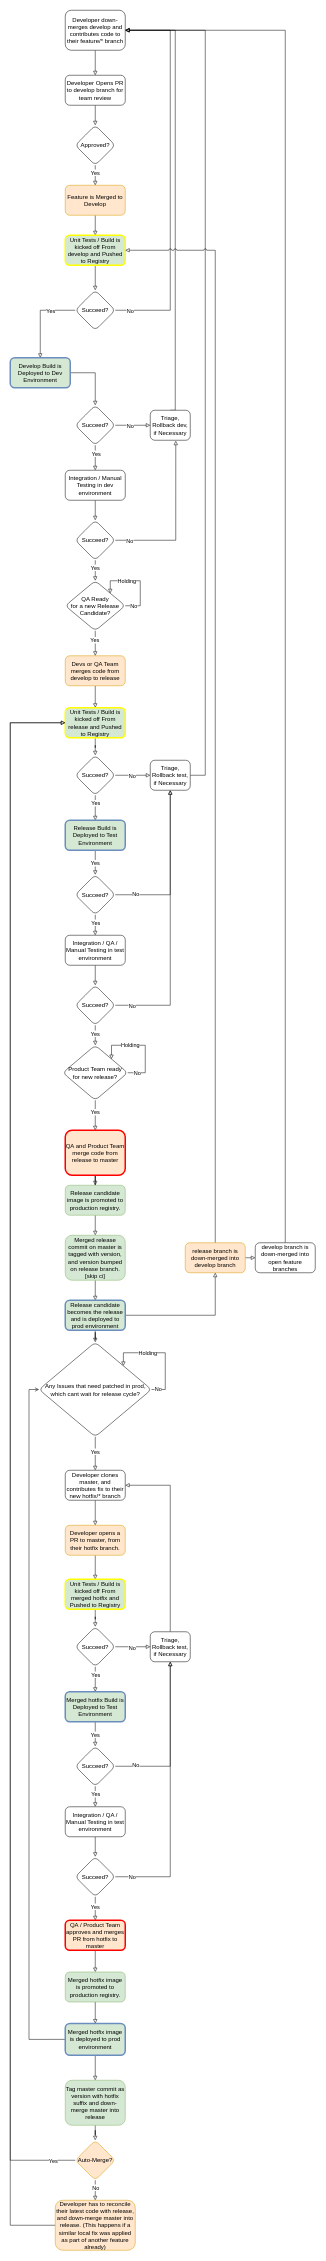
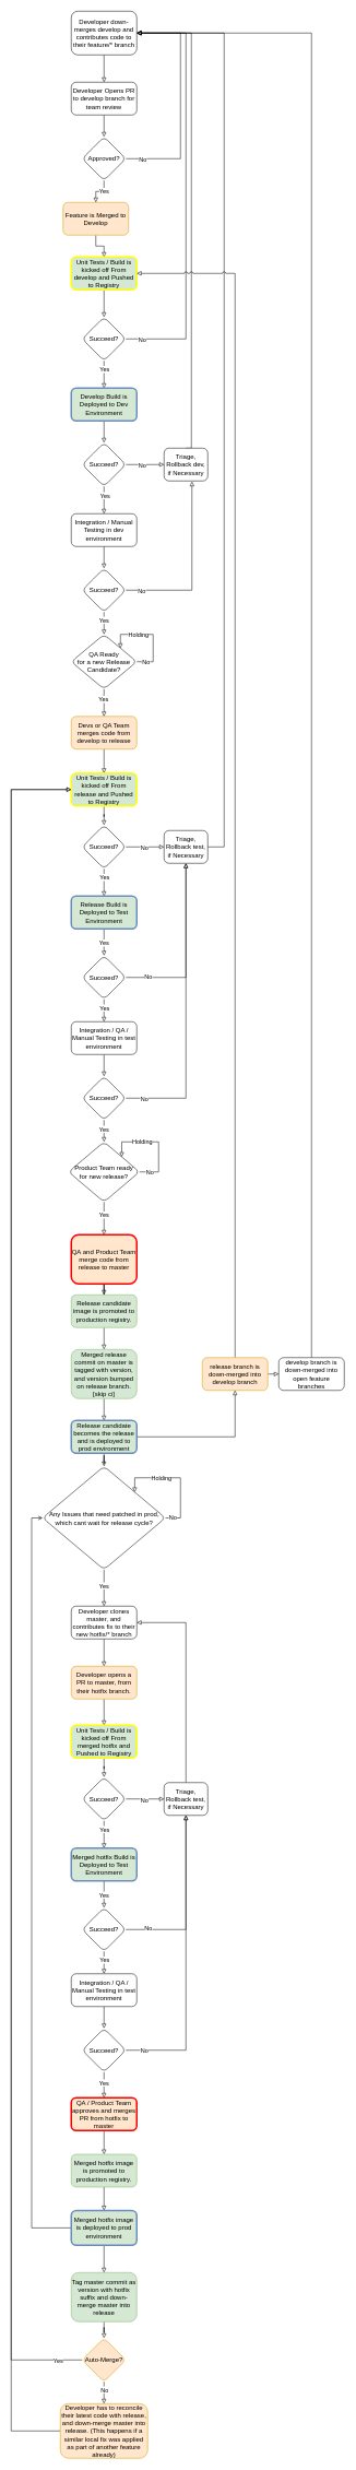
+ <mxCell id="10" style="edgeStyle=orthogonalEdgeStyle;rounded=0;orthogonalLoop=1;jettySize=auto;html=1;exitX=1;exitY=0.5;exitDx=0;exitDy=0;entryX=1;entryY=0.5;entryDx=0;entryDy=0;endArrow=block;endFill=0;" edge="1" parent="1" source="12" target="5"><mxGeometry relative="1" as="geometry"><Array as="points"><mxPoint x="330" y="290" /><mxPoint x="330" y="60" /></Array></mxGeometry></mxCell>
+ <mxCell id="11" value="No" style="edgeLabel;html=1;align=center;verticalAlign=middle;resizable=0;points=[];" vertex="1" connectable="0" parent="10"><mxGeometry x="-0.698" relative="1" as="geometry"><mxPoint x="-32" as="offset" /></mxGeometry></mxCell>
- <mxCell id="7" value="Feature is Merged to Develop" style="rounded=1;whiteSpace=wrap;html=1;fontSize=12;glass=0;strokeWidth=1;shadow=0;fillColor=#ffe6cc;strokeColor=#d79b00;" vertex="1" parent="1"><mxGeometry x="130" y="370" width="120" height="60" as="geometry" /></mxCell>
+ <mxCell id="7" value="Feature is Merged to Develop" style="rounded=1;whiteSpace=wrap;html=1;fontSize=12;glass=0;strokeWidth=1;shadow=0;fillColor=#ffe6cc;strokeColor=#d79b00;" vertex="1" parent="1"><mxGeometry x="115" y="370" width="120" height="60" as="geometry" /></mxCell>
- <mxCell id="21" value="Develop Build is Deployed to Dev Environment" style="whiteSpace=wrap;html=1;rounded=1;glass=0;strokeWidth=3;shadow=0;fillColor=#D5E8D4;strokeColor=#6c8ebf;" vertex="1" parent="1"><mxGeometry x="20" y="715" width="120" height="60" as="geometry" /></mxCell>
+ <mxCell id="21" value="Develop Build is Deployed to Dev Environment" style="whiteSpace=wrap;html=1;rounded=1;glass=0;strokeWidth=3;shadow=0;fillColor=#D5E8D4;strokeColor=#6c8ebf;" vertex="1" parent="1"><mxGeometry x="130" y="710" width="120" height="60" as="geometry" /></mxCell>
